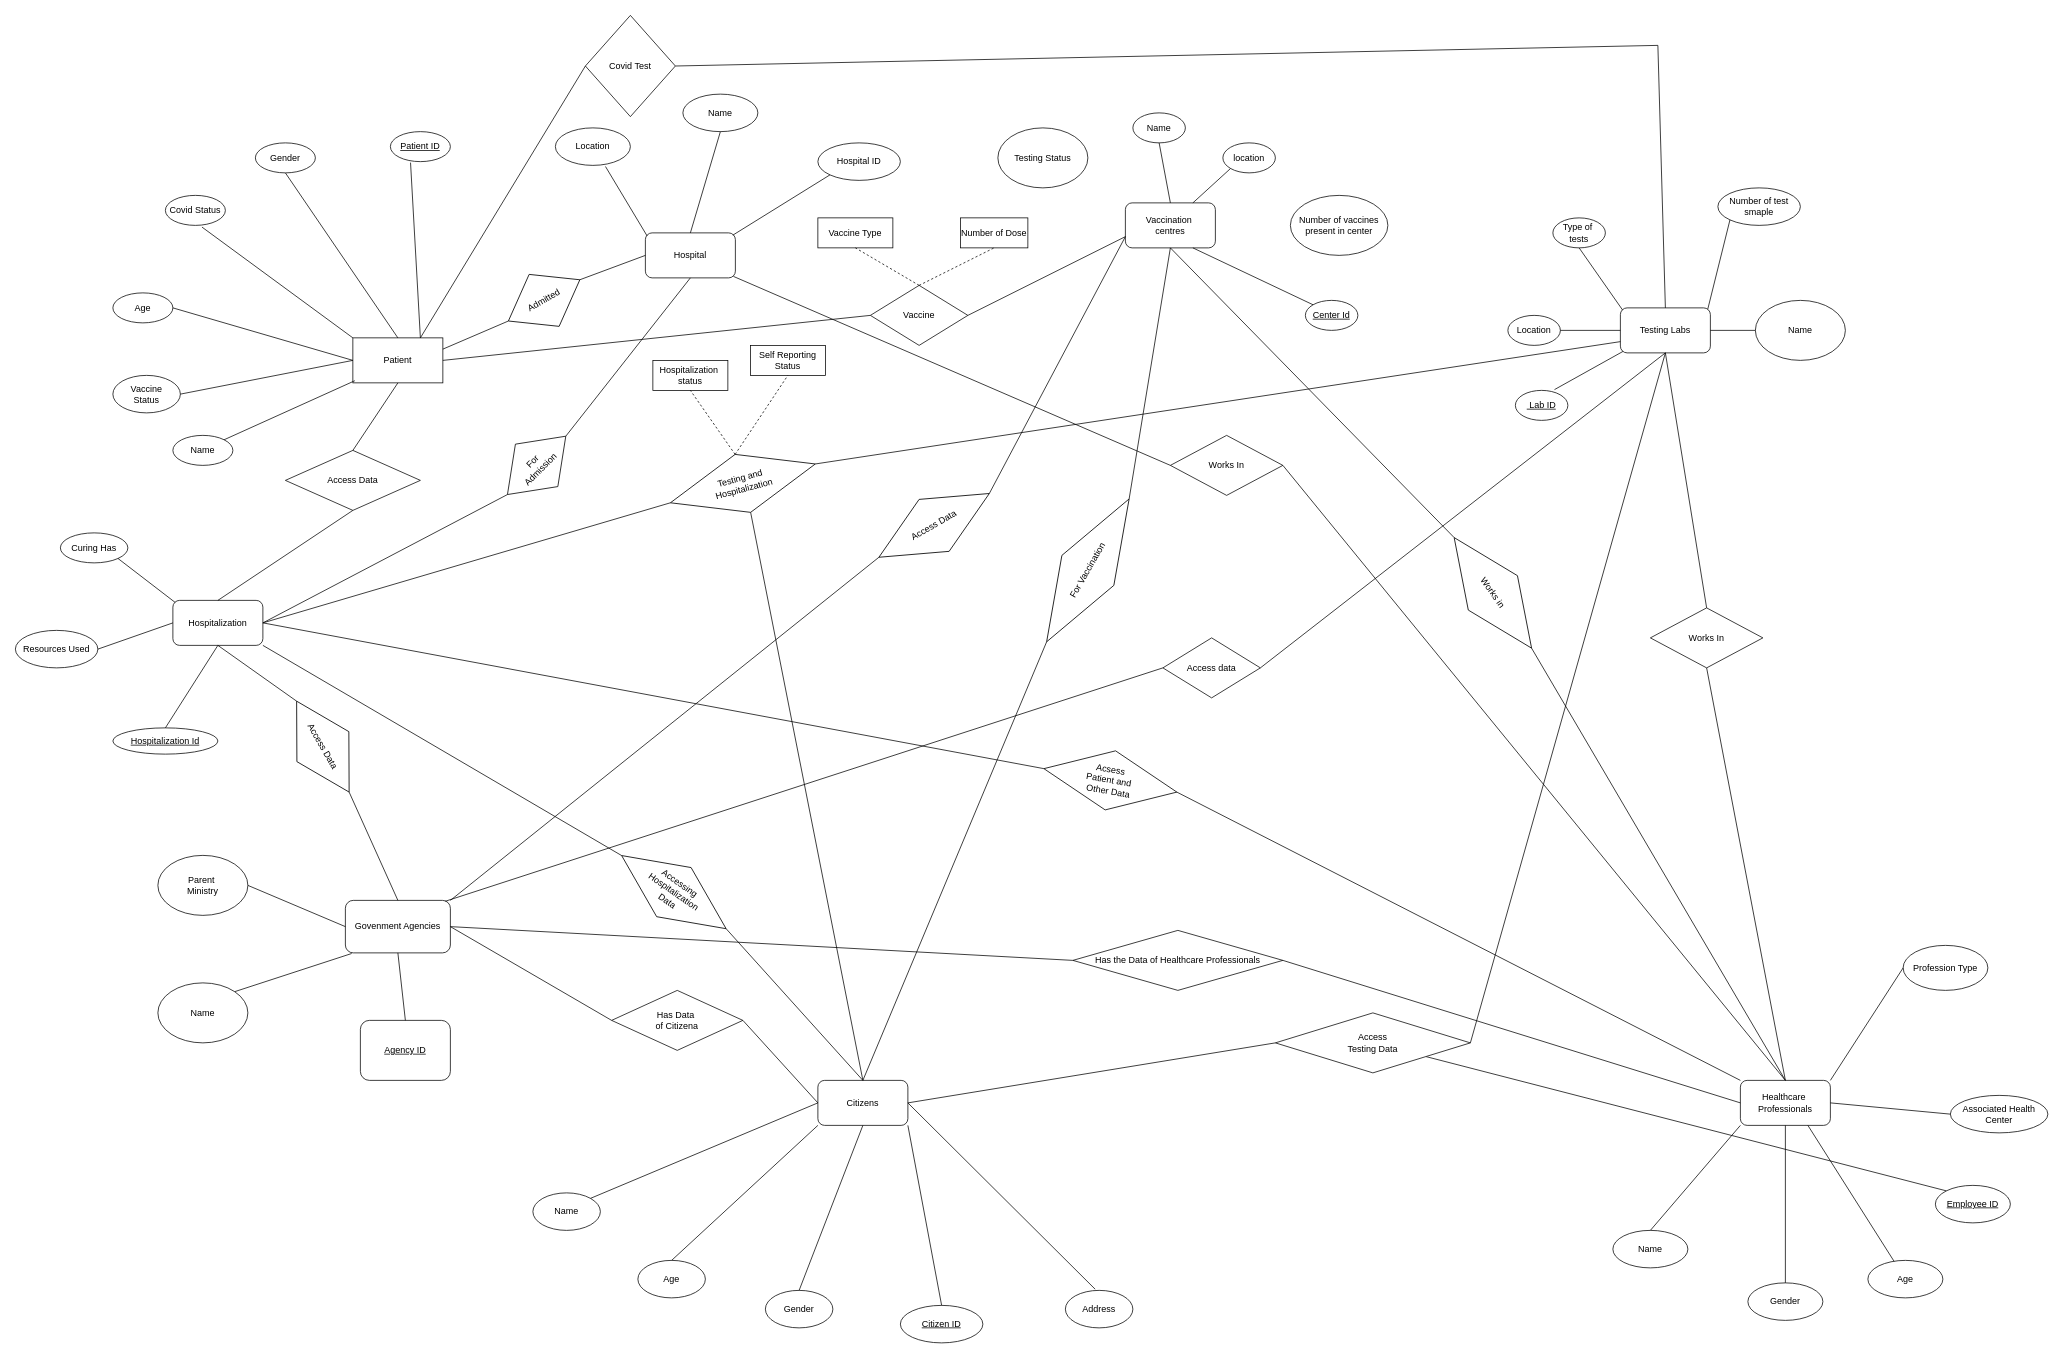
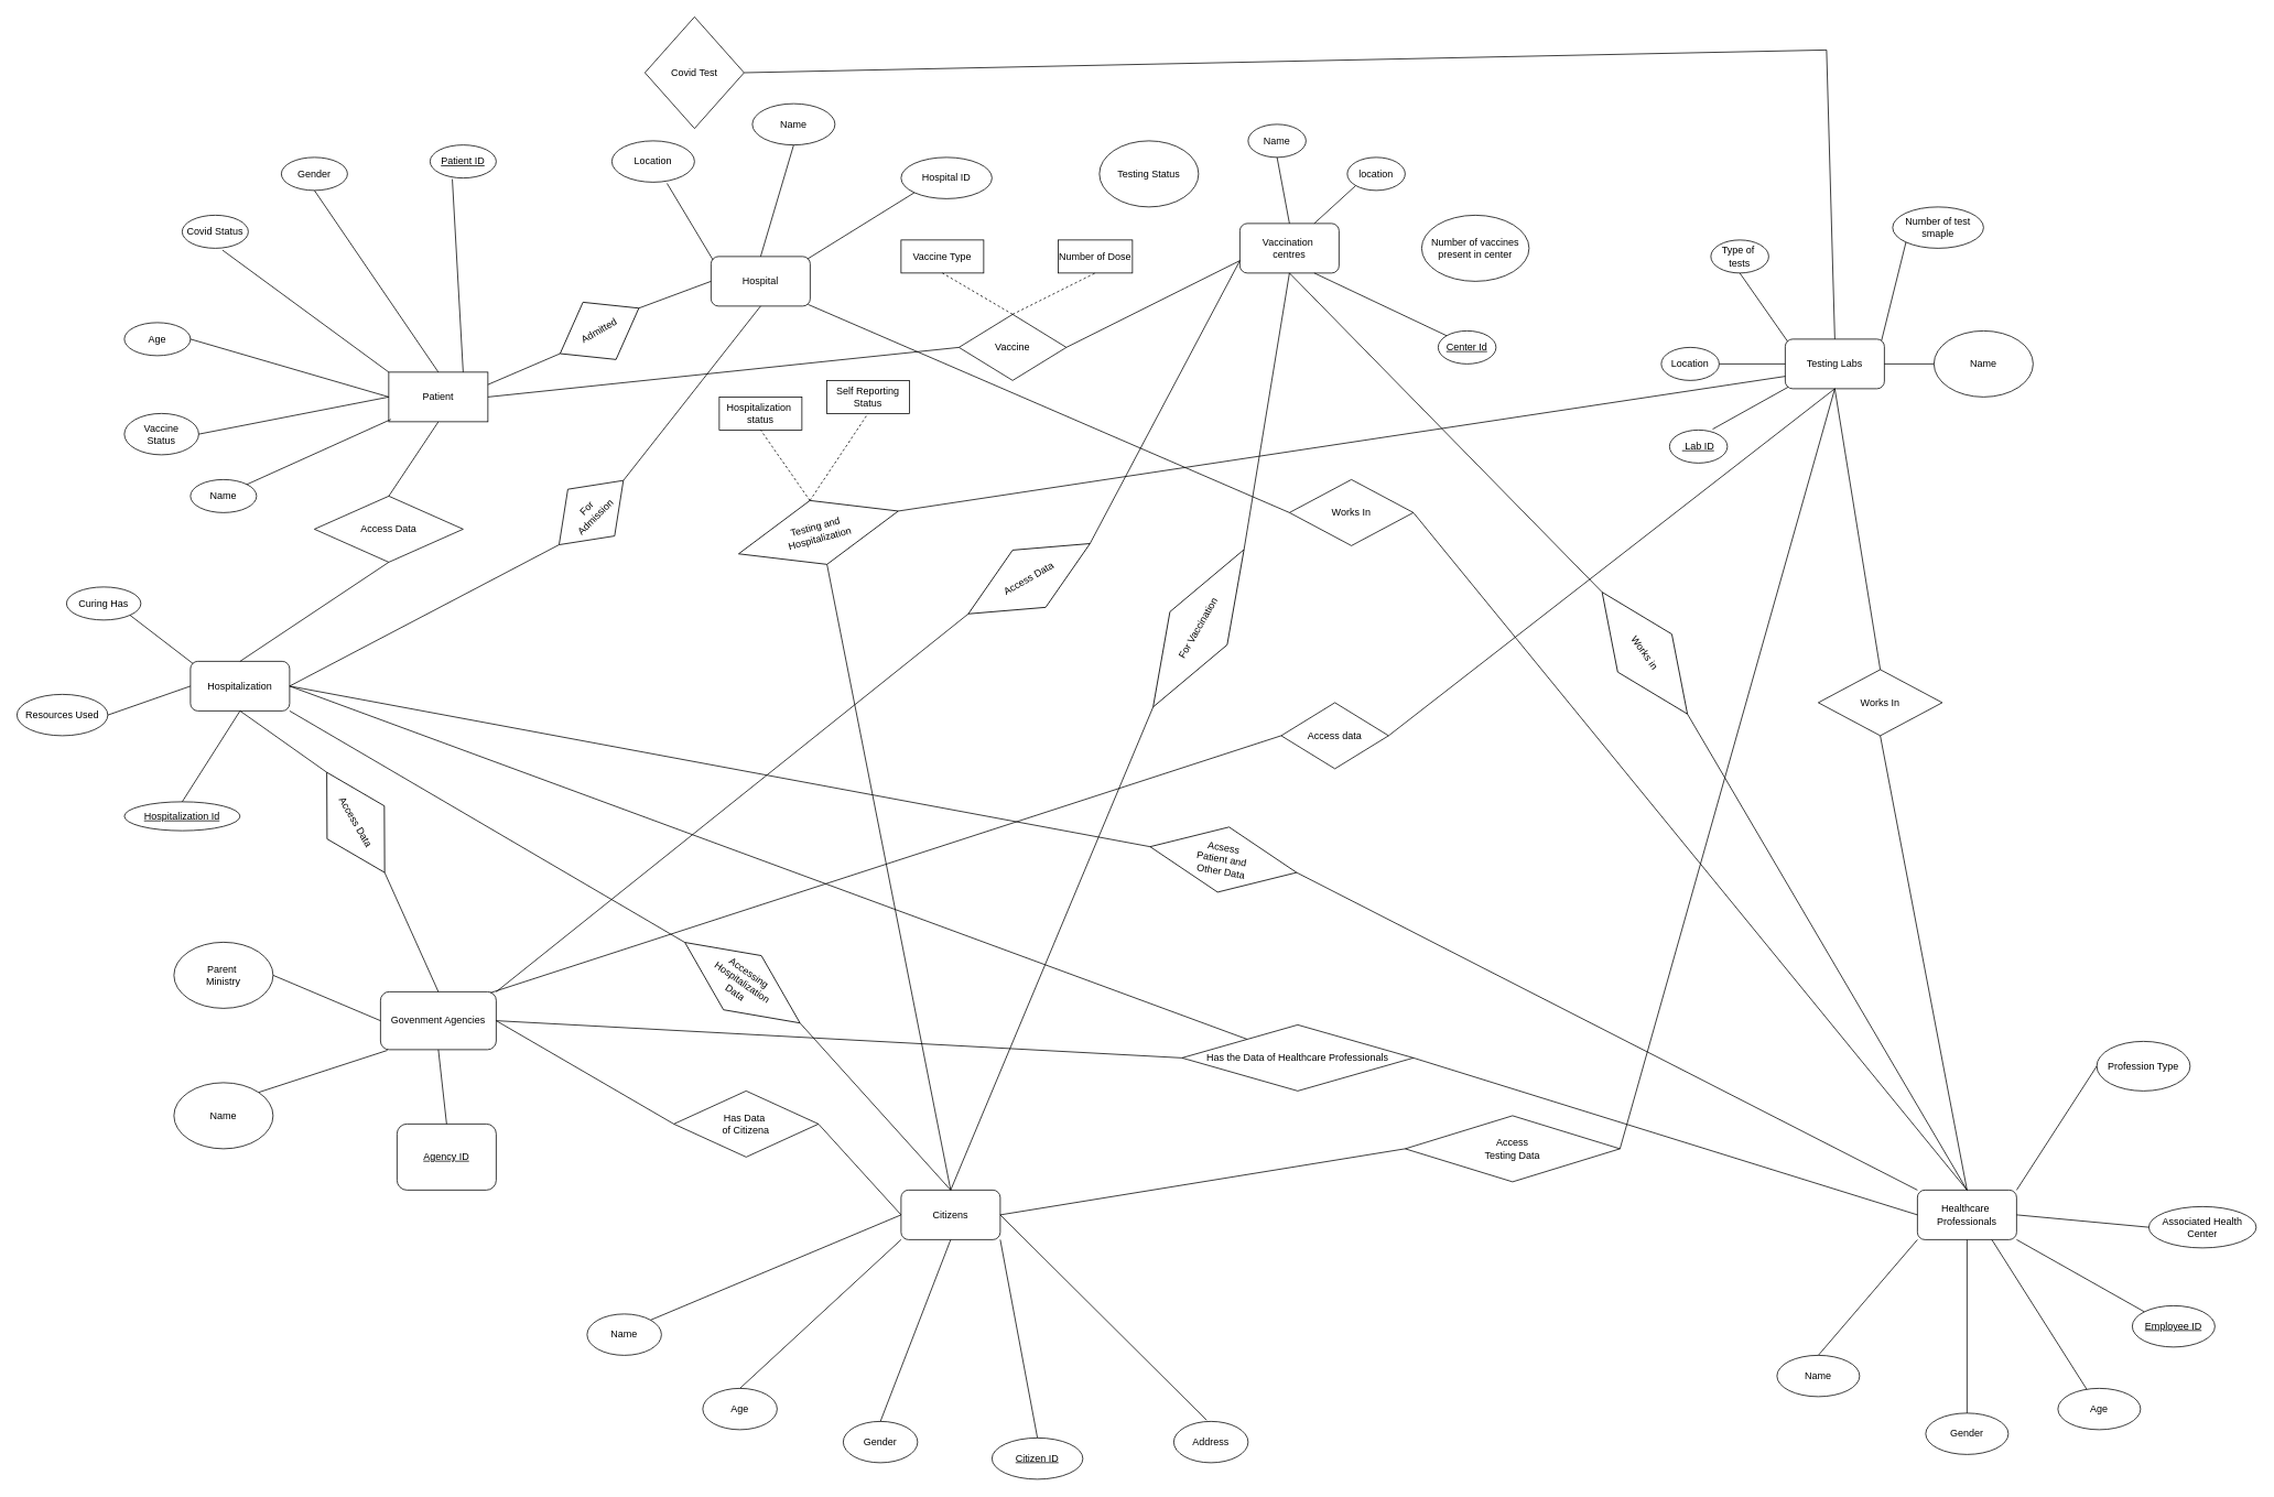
- <mxCell id="115" value="" style="endArrow=none;html=1;rounded=0;entryX=0;entryY=0.5;entryDx=0;entryDy=0;exitX=0.75;exitY=0;exitDx=0;exitDy=0;" edge="1" parent="1" source="63" target="114"><mxGeometry width="50" height="50" relative="1" as="geometry"><mxPoint x="1120" y="130" as="sourcePoint" /><mxPoint x="1170" y="80" as="targetPoint" /></mxGeometry></mxCell>
- <mxCell id="91" value="" style="endArrow=none;html=1;rounded=0;exitX=1;exitY=0.5;exitDx=0;exitDy=0;entryX=0;entryY=0.5;entryDx=0;entryDy=0;" edge="1" parent="1" source="23" target="89"><mxGeometry width="50" height="50" relative="1" as="geometry"><mxPoint x="1480" y="820" as="sourcePoint" /><mxPoint x="1530" y="770" as="targetPoint" /></mxGeometry></mxCell>
+ <mxCell id="91" value="" style="endArrow=none;html=1;rounded=0;exitX=1;exitY=0.5;exitDx=0;exitDy=0;" edge="1" parent="1" source="23" target="127"><mxGeometry width="50" height="50" relative="1" as="geometry"><mxPoint x="1480" y="820" as="sourcePoint" /><mxPoint x="1530" y="770" as="targetPoint" /></mxGeometry></mxCell>
- <mxCell id="53" value="" style="endArrow=none;html=1;rounded=0;exitX=0;exitY=0;exitDx=0;exitDy=0;" edge="1" parent="1" source="46" target="117"><mxGeometry width="50" height="50" relative="1" as="geometry"><mxPoint x="2220" y="1660" as="sourcePoint" /><mxPoint x="2340" y="1520" as="targetPoint" /></mxGeometry></mxCell>
+ <mxCell id="53" value="" style="endArrow=none;html=1;rounded=0;exitX=0;exitY=0;exitDx=0;exitDy=0;entryX=1;entryY=1;entryDx=0;entryDy=0;" edge="1" parent="1" source="46" target="44"><mxGeometry width="50" height="50" relative="1" as="geometry"><mxPoint x="2220" y="1660" as="sourcePoint" /><mxPoint x="2340" y="1520" as="targetPoint" /></mxGeometry></mxCell>
